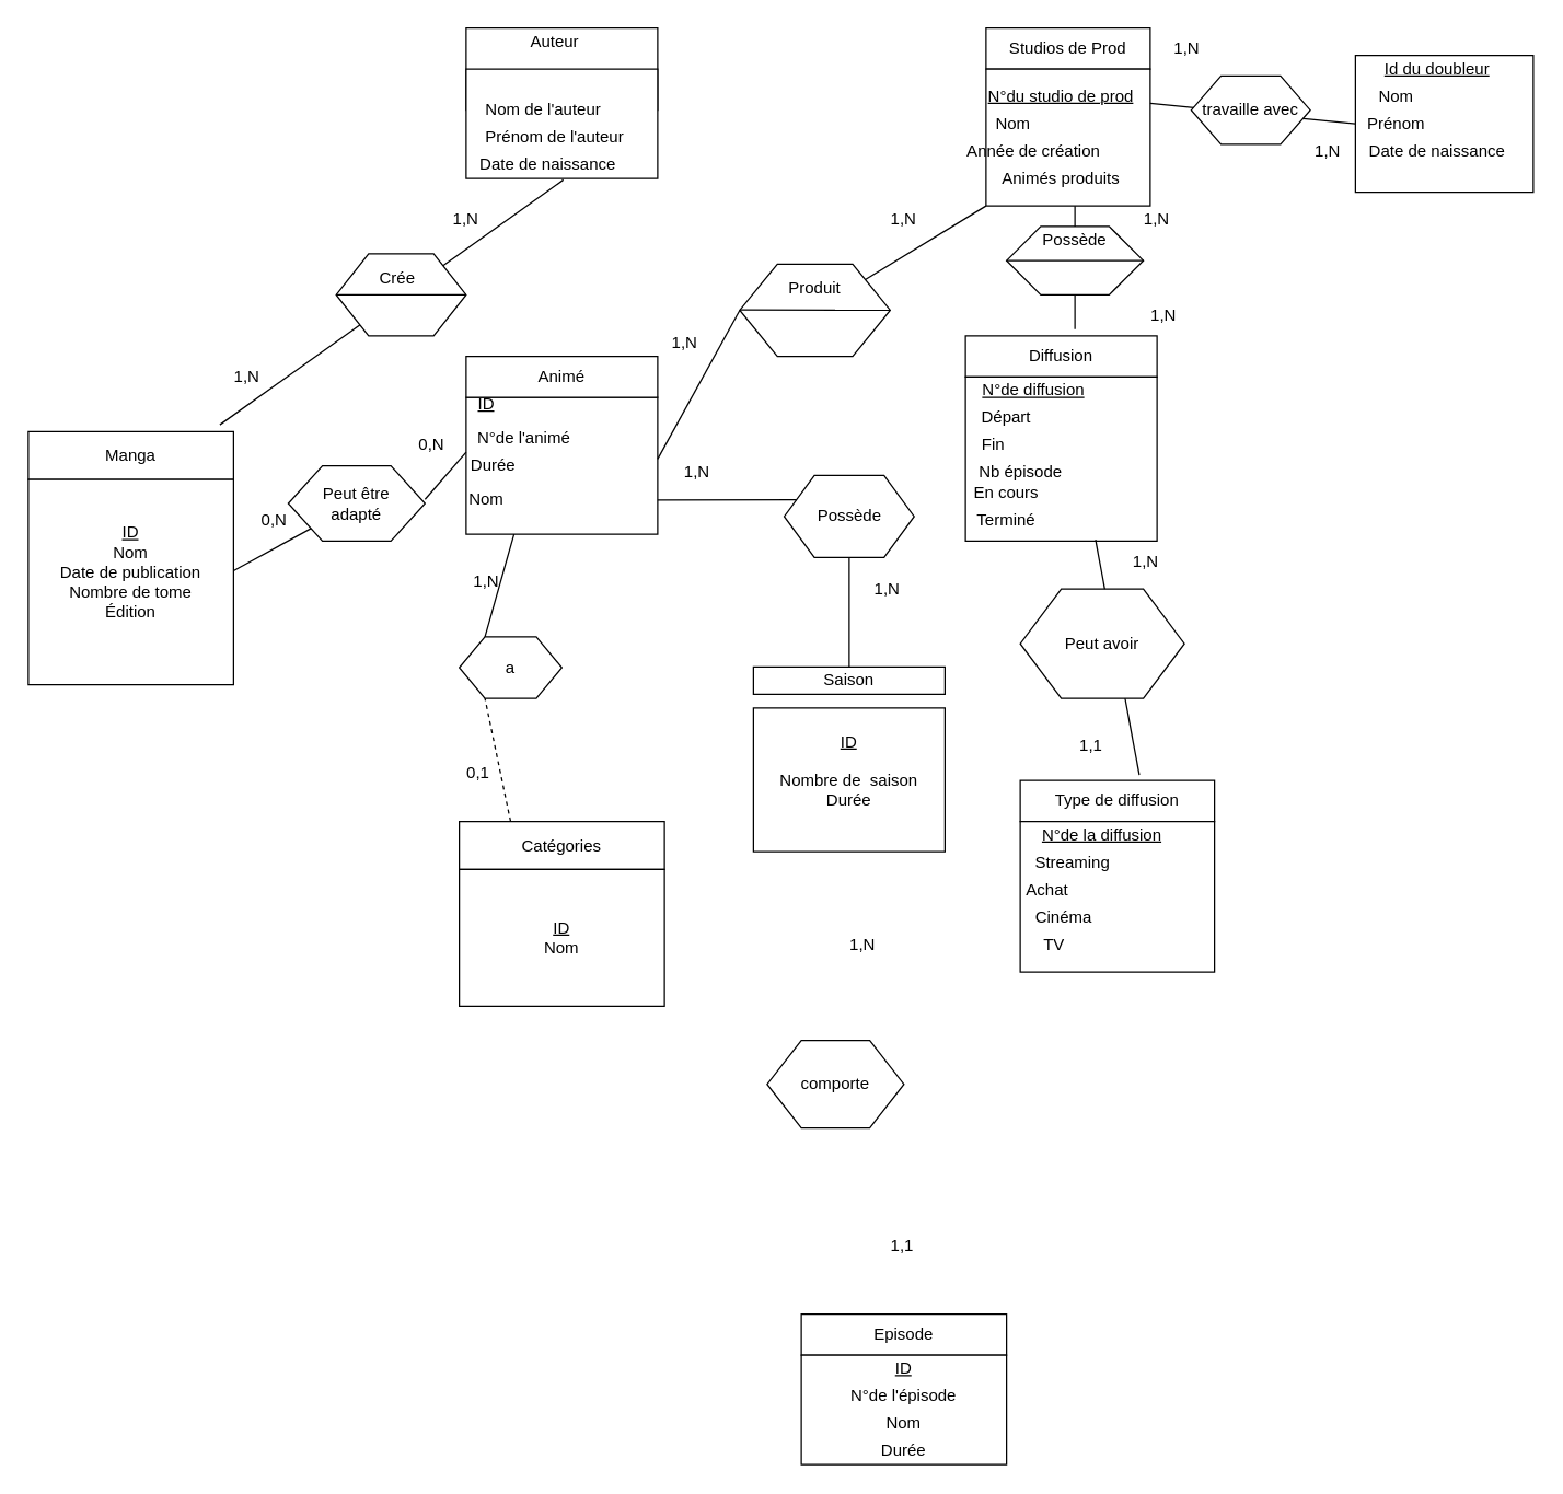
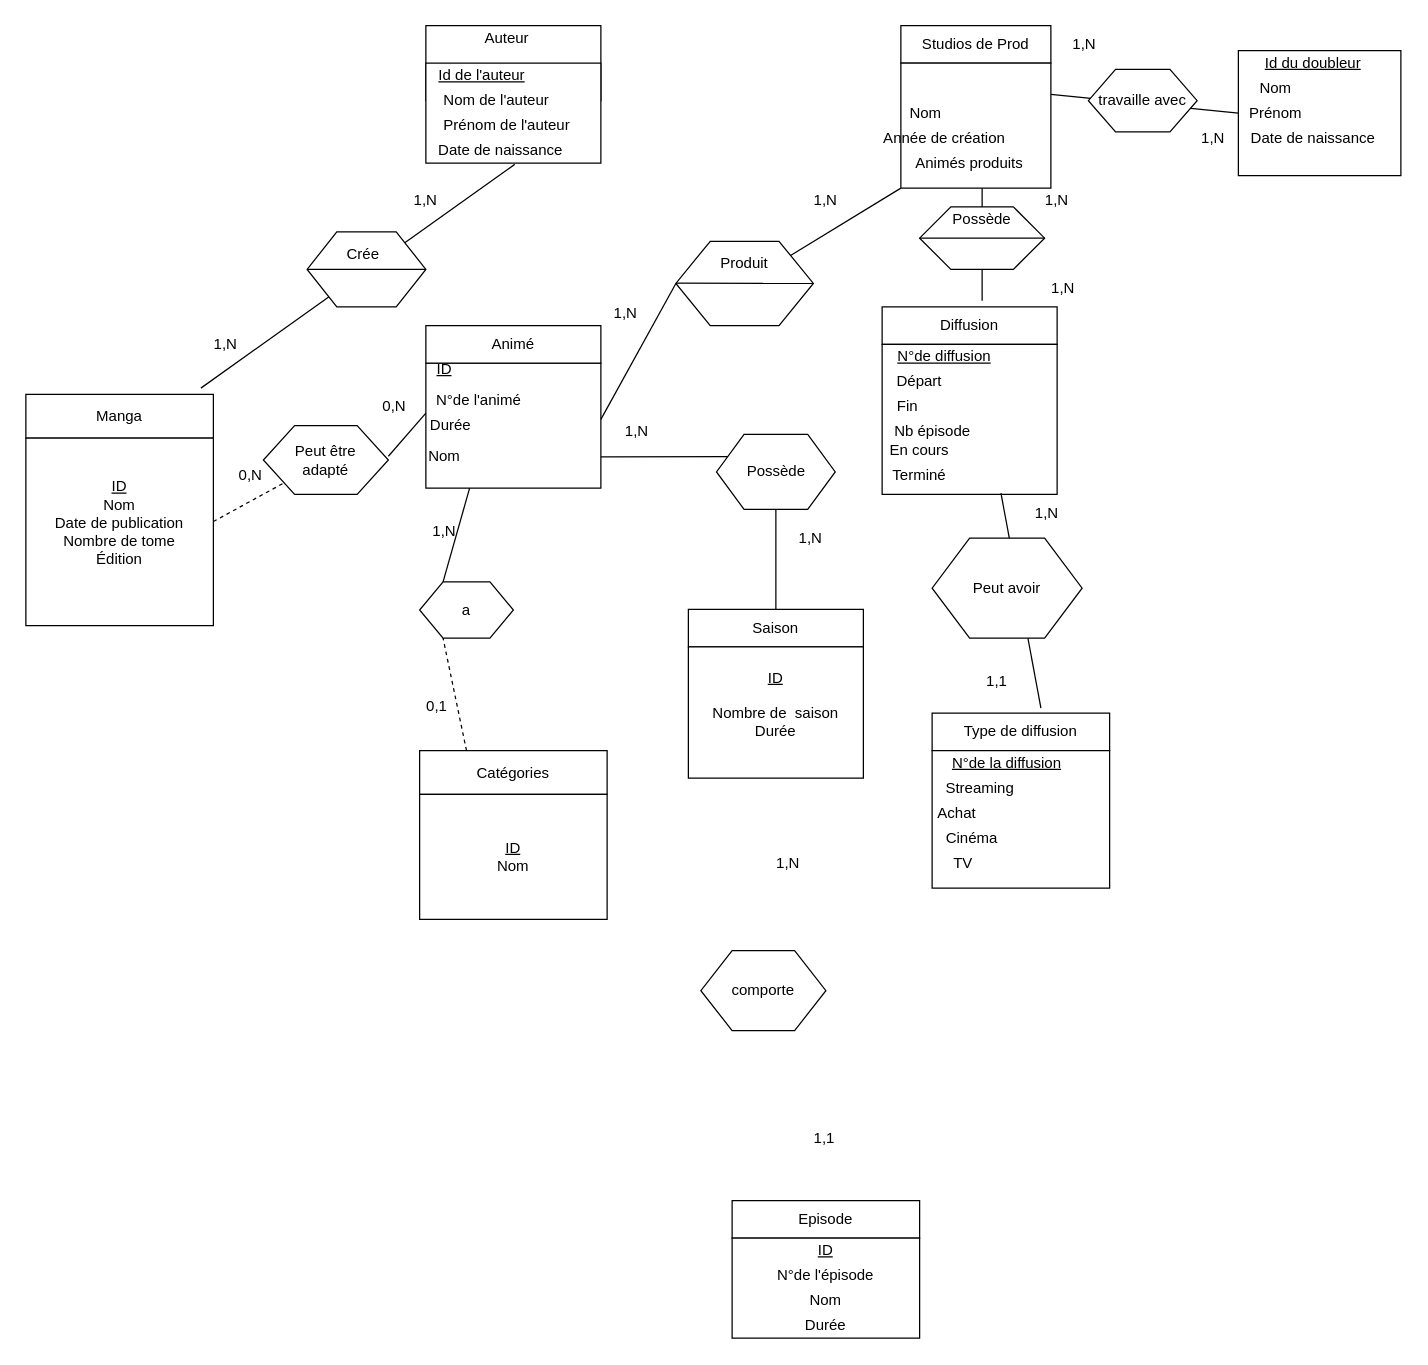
+ <mxCell id="4" value="&lt;u&gt;Id de l'auteur&lt;/u&gt;" style="text;html=1;strokeColor=none;fillColor=none;align=center;verticalAlign=middle;whiteSpace=wrap;rounded=0;" parent="1" vertex="1"><mxGeometry x="340" y="50" width="90" height="20" as="geometry" /></mxCell>
- <mxCell id="20" value="&lt;u&gt;N°du studio de prod&lt;/u&gt;" style="text;html=1;strokeColor=none;fillColor=none;align=center;verticalAlign=middle;whiteSpace=wrap;rounded=0;" parent="1" vertex="1"><mxGeometry x="720" y="60" width="110" height="20" as="geometry" /></mxCell>
- <mxCell id="75" value="" style="endArrow=none;html=1;exitX=1;exitY=0.445;exitDx=0;exitDy=0;exitPerimeter=0;" parent="1" source="72" target="74" edge="1"><mxGeometry width="50" height="50" relative="1" as="geometry"><mxPoint x="175" y="418.975" as="sourcePoint" /><mxPoint x="340" y="330" as="targetPoint" /></mxGeometry></mxCell>
+ <mxCell id="75" value="" style="endArrow=none;html=1;exitX=1;exitY=0.445;exitDx=0;exitDy=0;exitPerimeter=0;dashed=1;" parent="1" source="72" target="74" edge="1"><mxGeometry width="50" height="50" relative="1" as="geometry"><mxPoint x="175" y="418.975" as="sourcePoint" /><mxPoint x="340" y="330" as="targetPoint" /></mxGeometry></mxCell>
- <mxCell id="50" value="Saison" style="rounded=0;whiteSpace=wrap;html=1;" parent="1" vertex="1"><mxGeometry x="550" y="487" width="140" height="20" as="geometry" /></mxCell>
+ <mxCell id="50" value="Saison" style="rounded=0;whiteSpace=wrap;html=1;" parent="1" vertex="1"><mxGeometry x="550" y="487" width="140" height="30" as="geometry" /></mxCell>
